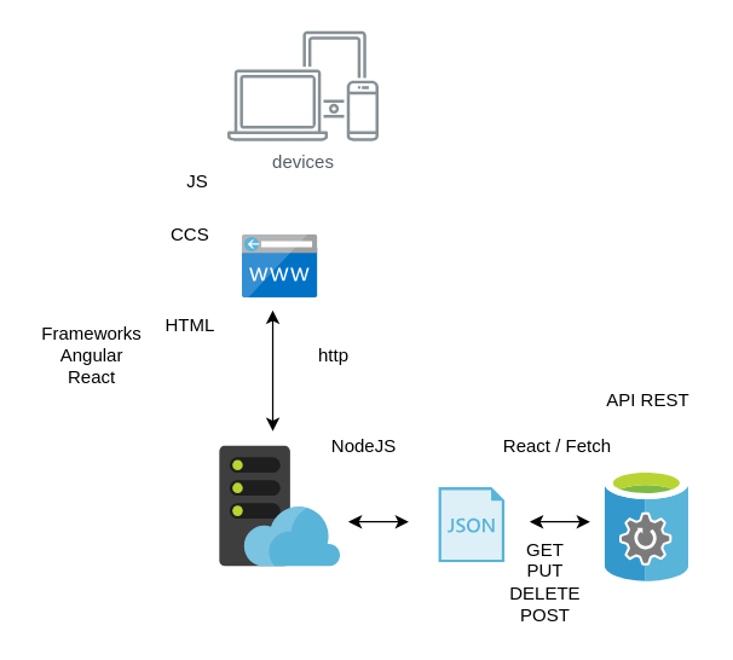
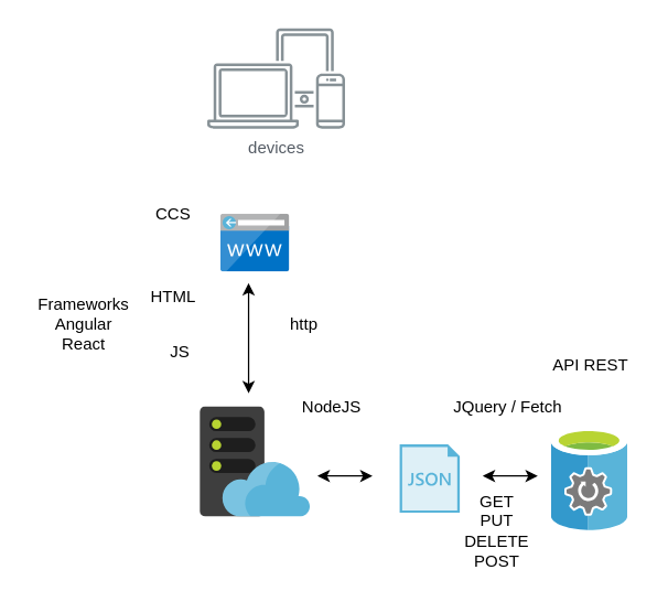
- <mxCell id="14" value="JS" style="text;html=1;align=center;verticalAlign=middle;resizable=0;points=[];autosize=1;strokeColor=none;" vertex="1" parent="1"><mxGeometry x="115" y="110" width="30" height="20" as="geometry" /></mxCell>
+ <mxCell id="14" value="JS" style="text;html=1;align=center;verticalAlign=middle;resizable=0;points=[];autosize=1;strokeColor=none;" vertex="1" parent="1"><mxGeometry x="115" y="245" width="30" height="20" as="geometry" /></mxCell>
- <mxCell id="11" value="React / Fetch" style="text;html=1;align=center;verticalAlign=middle;resizable=0;points=[];autosize=1;strokeColor=none;" vertex="1" parent="1"><mxGeometry x="322.75" y="285" width="90" height="20" as="geometry" /></mxCell>
+ <mxCell id="11" value="JQuery / Fetch" style="text;html=1;align=center;verticalAlign=middle;resizable=0;points=[];autosize=1;strokeColor=none;" vertex="1" parent="1"><mxGeometry x="322.75" y="285" width="90" height="20" as="geometry" /></mxCell>
